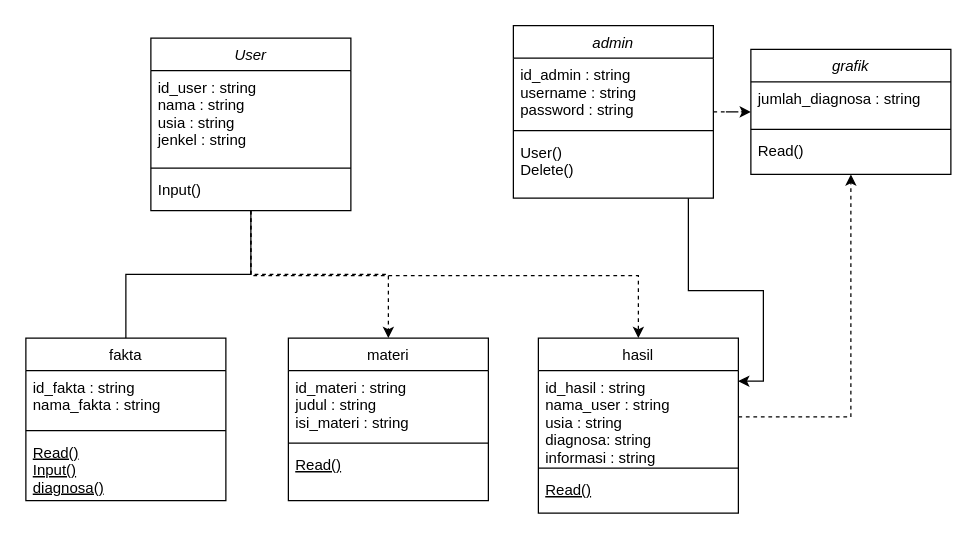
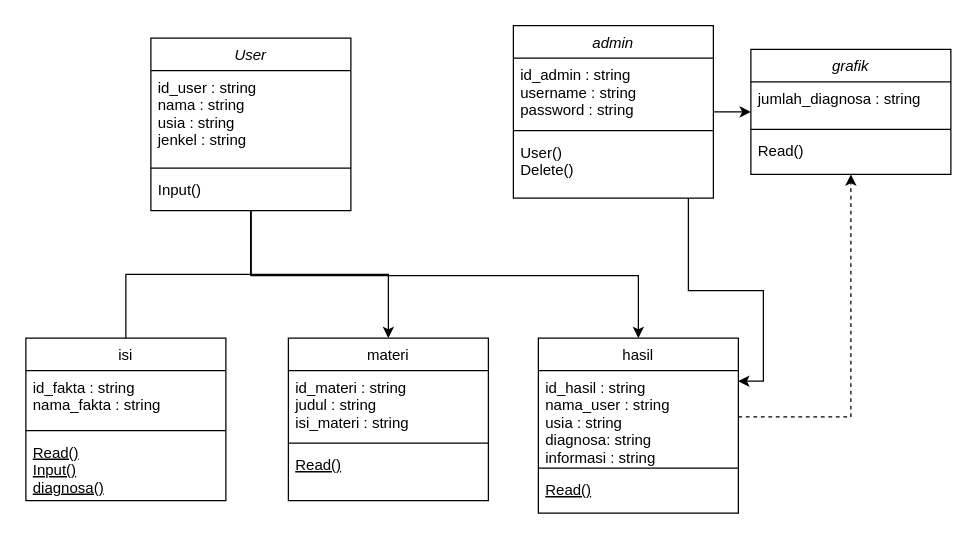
- <mxCell id="21" value="" style="edgeStyle=orthogonalEdgeStyle;rounded=0;orthogonalLoop=1;jettySize=auto;html=1;labelBackgroundColor=default;fontColor=default;strokeColor=default;dashed=1;" edge="1" parent="1" source="23" target="27"><mxGeometry relative="1" as="geometry" /></mxCell>
+ <mxCell id="21" value="" style="edgeStyle=orthogonalEdgeStyle;rounded=0;orthogonalLoop=1;jettySize=auto;html=1;labelBackgroundColor=default;fontColor=default;strokeColor=default;" edge="1" parent="1" source="23" target="27"><mxGeometry relative="1" as="geometry" /></mxCell>
- <mxCell id="4" style="edgeStyle=orthogonalEdgeStyle;rounded=0;orthogonalLoop=1;jettySize=auto;html=1;labelBackgroundColor=default;fontColor=default;strokeColor=default;dashed=1;" edge="1" parent="1" source="5" target="17"><mxGeometry relative="1" as="geometry"><Array as="points"><mxPoint x="200" y="220" /><mxPoint x="510" y="220" /></Array></mxGeometry></mxCell>
+ <mxCell id="4" style="edgeStyle=orthogonalEdgeStyle;rounded=0;orthogonalLoop=1;jettySize=auto;html=1;labelBackgroundColor=default;fontColor=default;strokeColor=default;" edge="1" parent="1" source="5" target="17"><mxGeometry relative="1" as="geometry"><Array as="points"><mxPoint x="200" y="220" /><mxPoint x="510" y="220" /></Array></mxGeometry></mxCell>
- <mxCell id="3" style="edgeStyle=orthogonalEdgeStyle;rounded=0;orthogonalLoop=1;jettySize=auto;html=1;labelBackgroundColor=default;fontColor=default;strokeColor=default;dashed=1;" edge="1" parent="1" source="5" target="13"><mxGeometry relative="1" as="geometry" /></mxCell>
+ <mxCell id="3" style="edgeStyle=orthogonalEdgeStyle;rounded=0;orthogonalLoop=1;jettySize=auto;html=1;labelBackgroundColor=default;fontColor=default;strokeColor=default;" edge="1" parent="1" source="5" target="13"><mxGeometry relative="1" as="geometry" /></mxCell>
- <mxCell id="9" value="fakta" style="swimlane;fontStyle=0;align=center;verticalAlign=top;childLayout=stackLayout;horizontal=1;startSize=26;horizontalStack=0;resizeParent=1;resizeLast=0;collapsible=1;marginBottom=0;rounded=0;shadow=0;strokeWidth=1;fontColor=default;" parent="1" vertex="1"><mxGeometry x="20" y="270" width="160" height="130" as="geometry"><mxRectangle x="130" y="380" width="160" height="26" as="alternateBounds" /></mxGeometry></mxCell>
+ <mxCell id="9" value="isi" style="swimlane;fontStyle=0;align=center;verticalAlign=top;childLayout=stackLayout;horizontal=1;startSize=26;horizontalStack=0;resizeParent=1;resizeLast=0;collapsible=1;marginBottom=0;rounded=0;shadow=0;strokeWidth=1;fontColor=default;" parent="1" vertex="1"><mxGeometry x="20" y="270" width="160" height="130" as="geometry"><mxRectangle x="130" y="380" width="160" height="26" as="alternateBounds" /></mxGeometry></mxCell>
